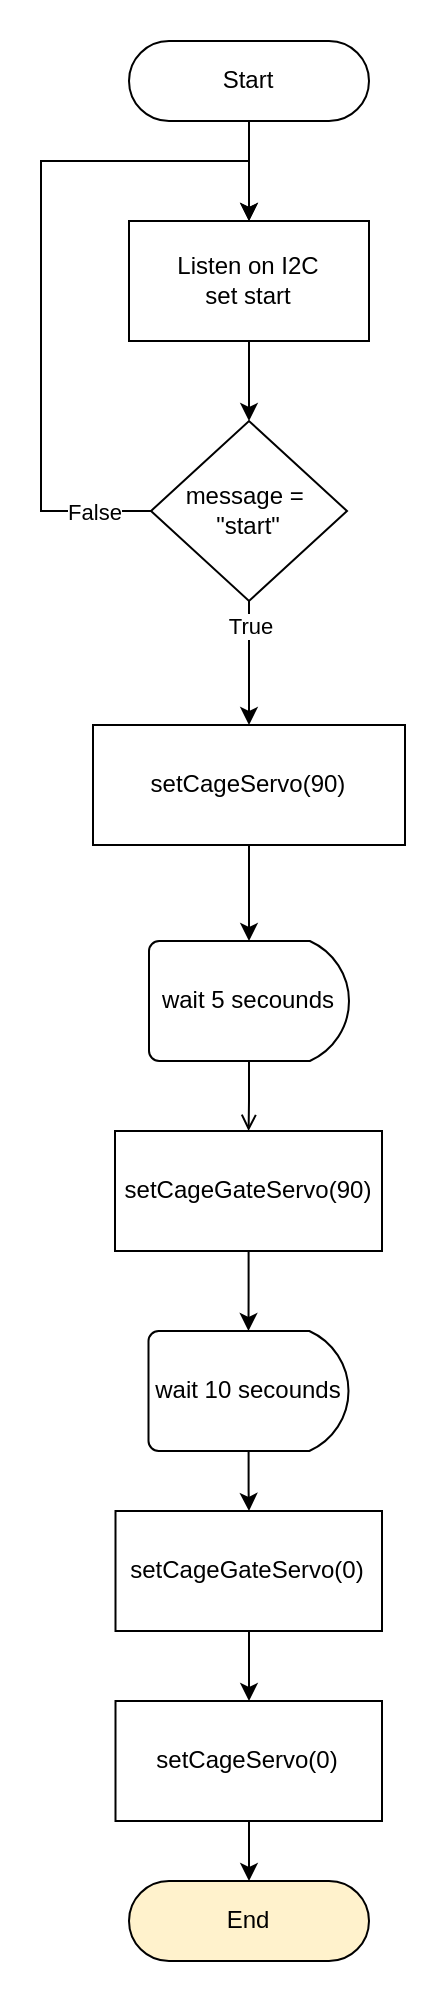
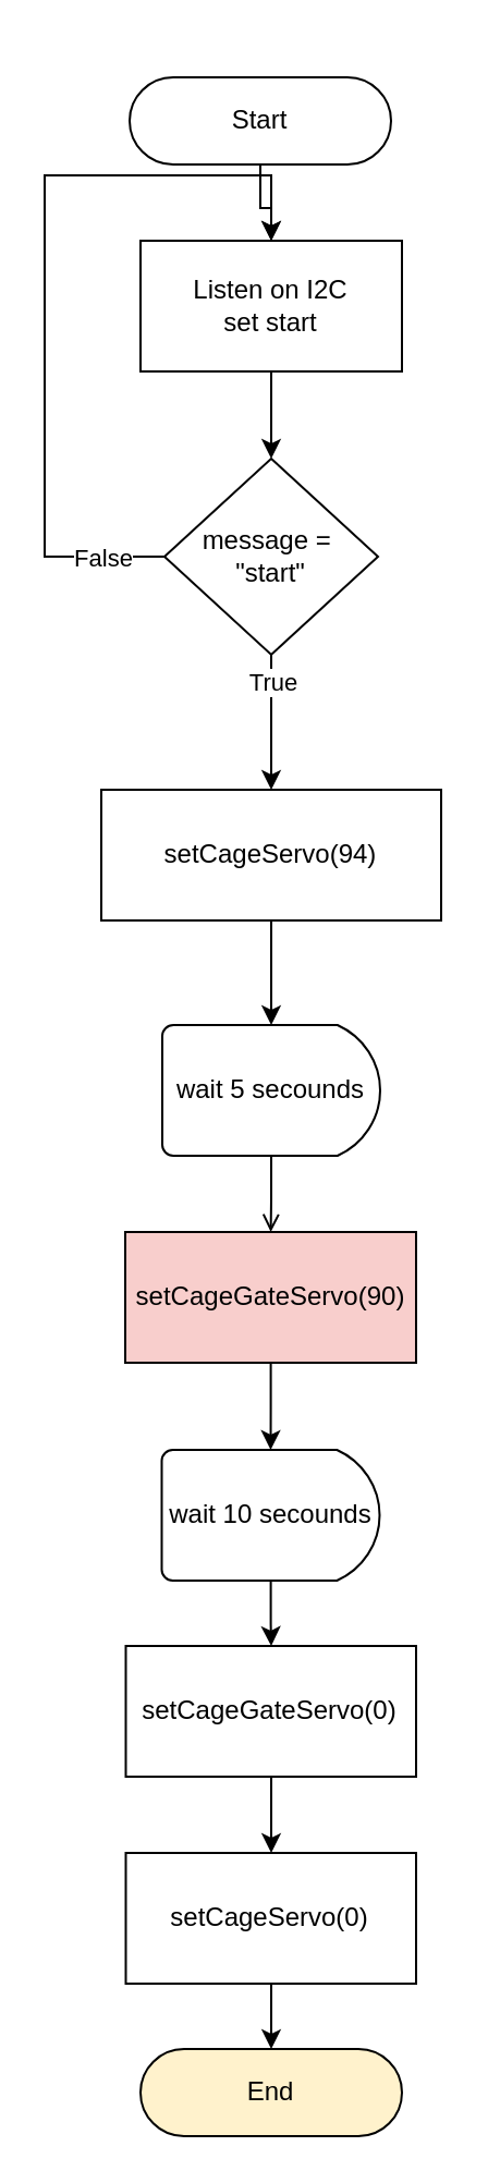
- <mxCell id="3" value="Start" style="rounded=1;whiteSpace=wrap;html=1;fontSize=12;glass=0;strokeWidth=1;shadow=0;arcSize=50;" parent="1" vertex="1"><mxGeometry x="64" y="20" width="120" height="40" as="geometry" /></mxCell>
+ <mxCell id="3" value="Start" style="rounded=1;whiteSpace=wrap;html=1;fontSize=12;glass=0;strokeWidth=1;shadow=0;arcSize=50;" parent="1" vertex="1"><mxGeometry x="59" y="35" width="120" height="40" as="geometry" /></mxCell>
- <mxCell id="12" value="setCageServo(90)" style="rounded=0;whiteSpace=wrap;html=1;" parent="1" vertex="1"><mxGeometry x="46" y="362" width="156" height="60" as="geometry" /></mxCell>
+ <mxCell id="12" value="setCageServo(94)" style="rounded=0;whiteSpace=wrap;html=1;" parent="1" vertex="1"><mxGeometry x="46" y="362" width="156" height="60" as="geometry" /></mxCell>
- <mxCell id="15" value="setCageGateServo(90)" style="rounded=0;whiteSpace=wrap;html=1;" parent="1" vertex="1"><mxGeometry x="57" y="565" width="133.5" height="60" as="geometry" /></mxCell>
+ <mxCell id="15" value="setCageGateServo(90)" style="rounded=0;whiteSpace=wrap;html=1;fillColor=#f8cecc;" parent="1" vertex="1"><mxGeometry x="57" y="565" width="133.5" height="60" as="geometry" /></mxCell>
